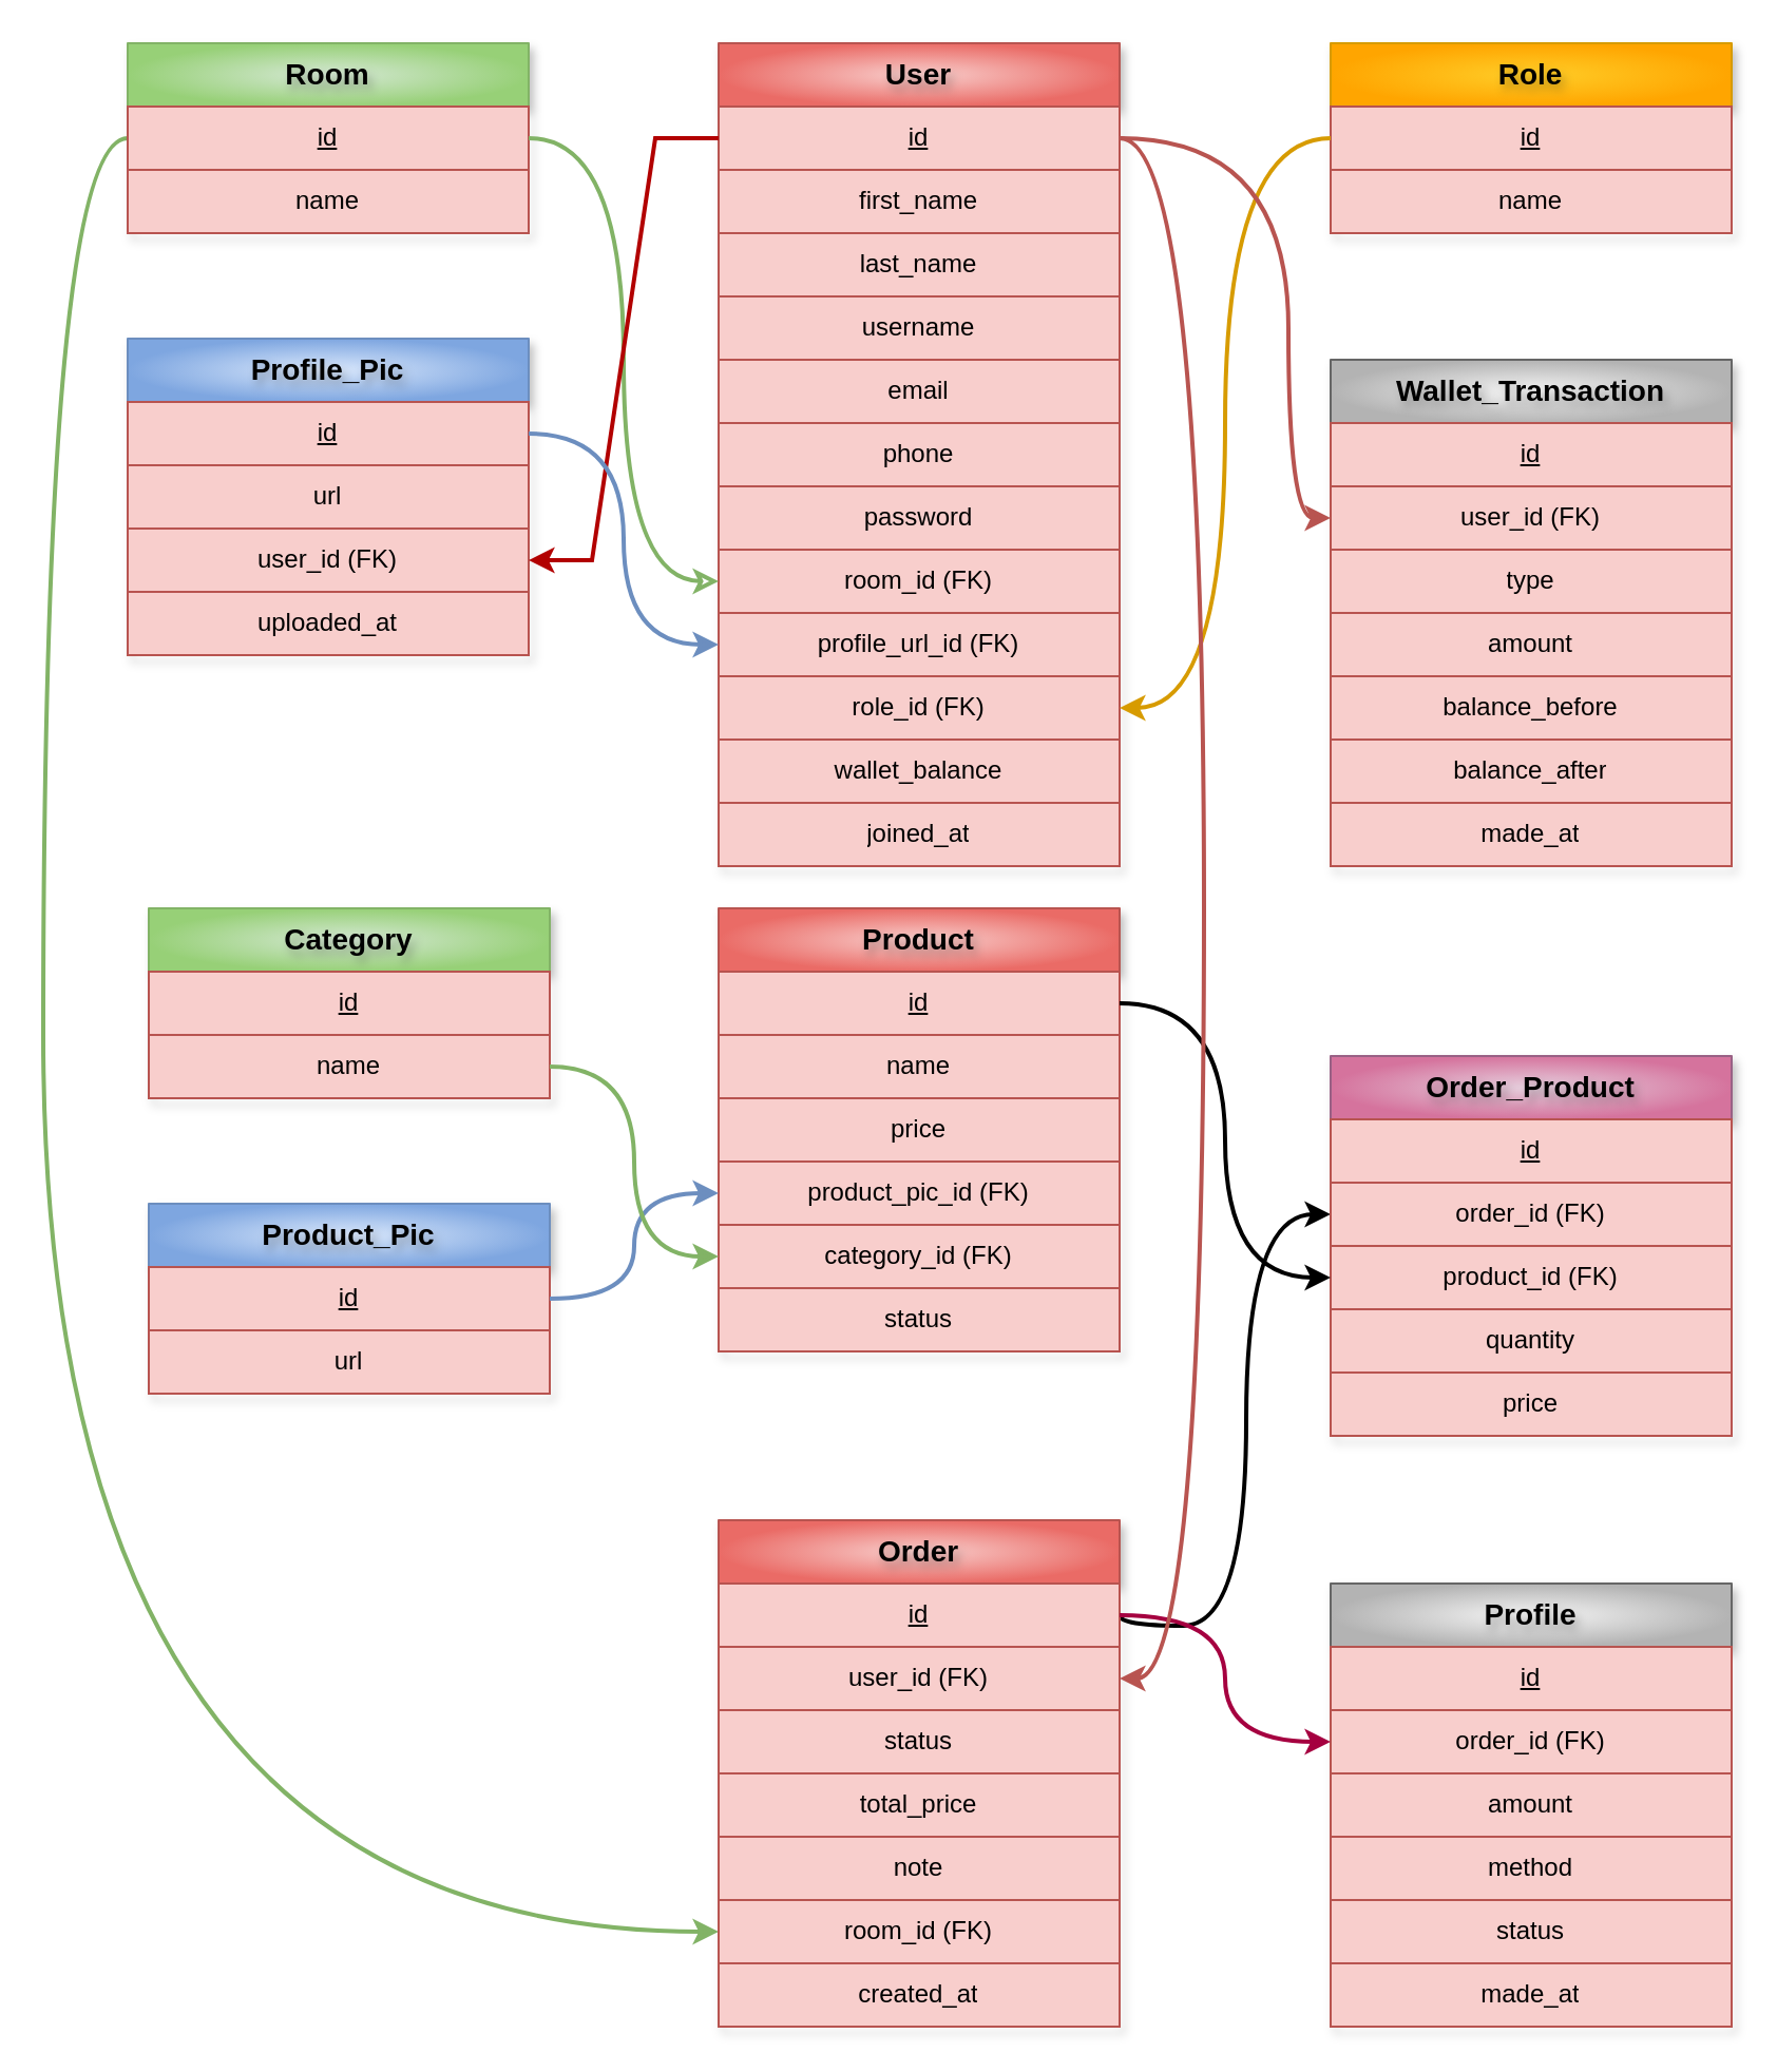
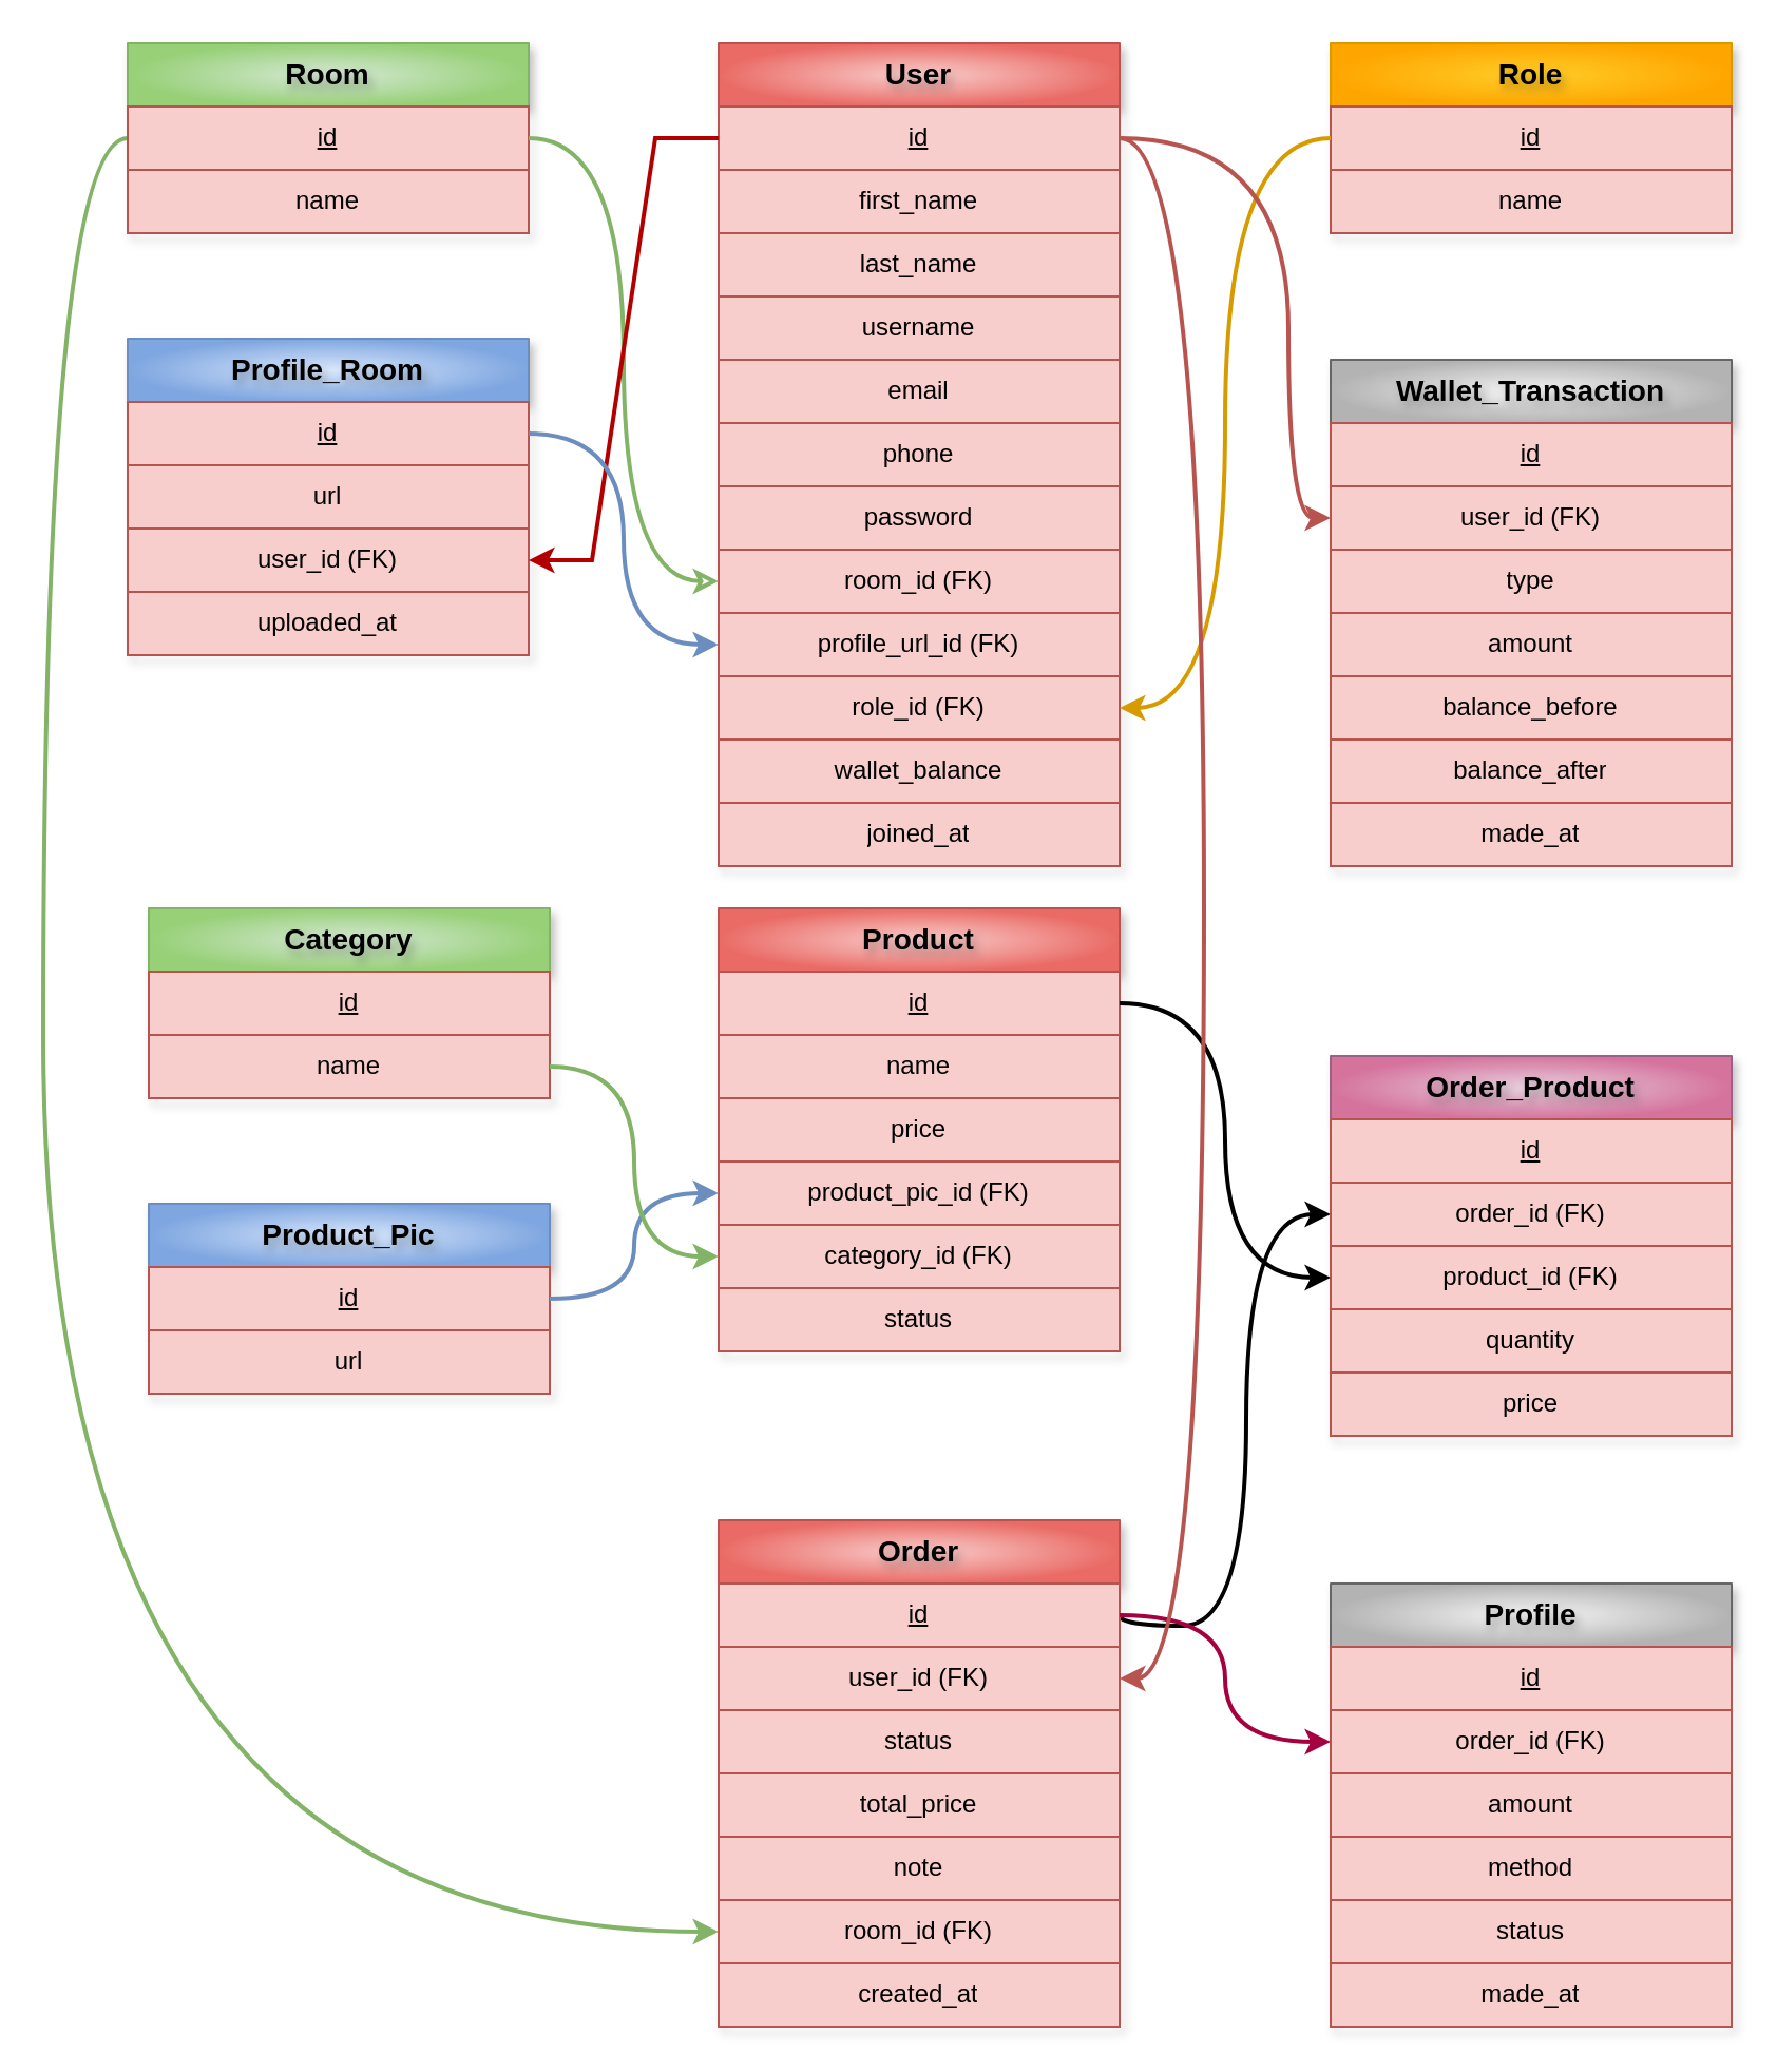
- <mxCell id="20" value="Profile_Pic" style="swimlane;fontStyle=1;childLayout=stackLayout;horizontal=1;startSize=30;horizontalStack=0;resizeParent=1;resizeParentMax=0;resizeLast=0;collapsible=1;marginBottom=0;whiteSpace=wrap;html=1;linecap=round;linejoin=round;comic=0;enumerate=0;moveCells=0;treeMoving=0;resizeHeight=1;resizeWidth=1;fixDash=1;absoluteArcSize=0;textShadow=1;labelBorderColor=none;labelBackgroundColor=none;fontSize=14;verticalAlign=middle;fillColor=#dae8fc;strokeColor=#6c8ebf;gradientColor=#7ea6e0;gradientDirection=radial;glass=0;shadow=1;rounded=0;swimlaneLine=1;" parent="1" vertex="1"><mxGeometry x="60" y="160" width="190" height="150" as="geometry" /></mxCell>
+ <mxCell id="20" value="Profile_Room" style="swimlane;fontStyle=1;childLayout=stackLayout;horizontal=1;startSize=30;horizontalStack=0;resizeParent=1;resizeParentMax=0;resizeLast=0;collapsible=1;marginBottom=0;whiteSpace=wrap;html=1;linecap=round;linejoin=round;comic=0;enumerate=0;moveCells=0;treeMoving=0;resizeHeight=1;resizeWidth=1;fixDash=1;absoluteArcSize=0;textShadow=1;labelBorderColor=none;labelBackgroundColor=none;fontSize=14;verticalAlign=middle;fillColor=#dae8fc;strokeColor=#6c8ebf;gradientColor=#7ea6e0;gradientDirection=radial;glass=0;shadow=1;rounded=0;swimlaneLine=1;" parent="1" vertex="1"><mxGeometry x="60" y="160" width="190" height="150" as="geometry" /></mxCell>
